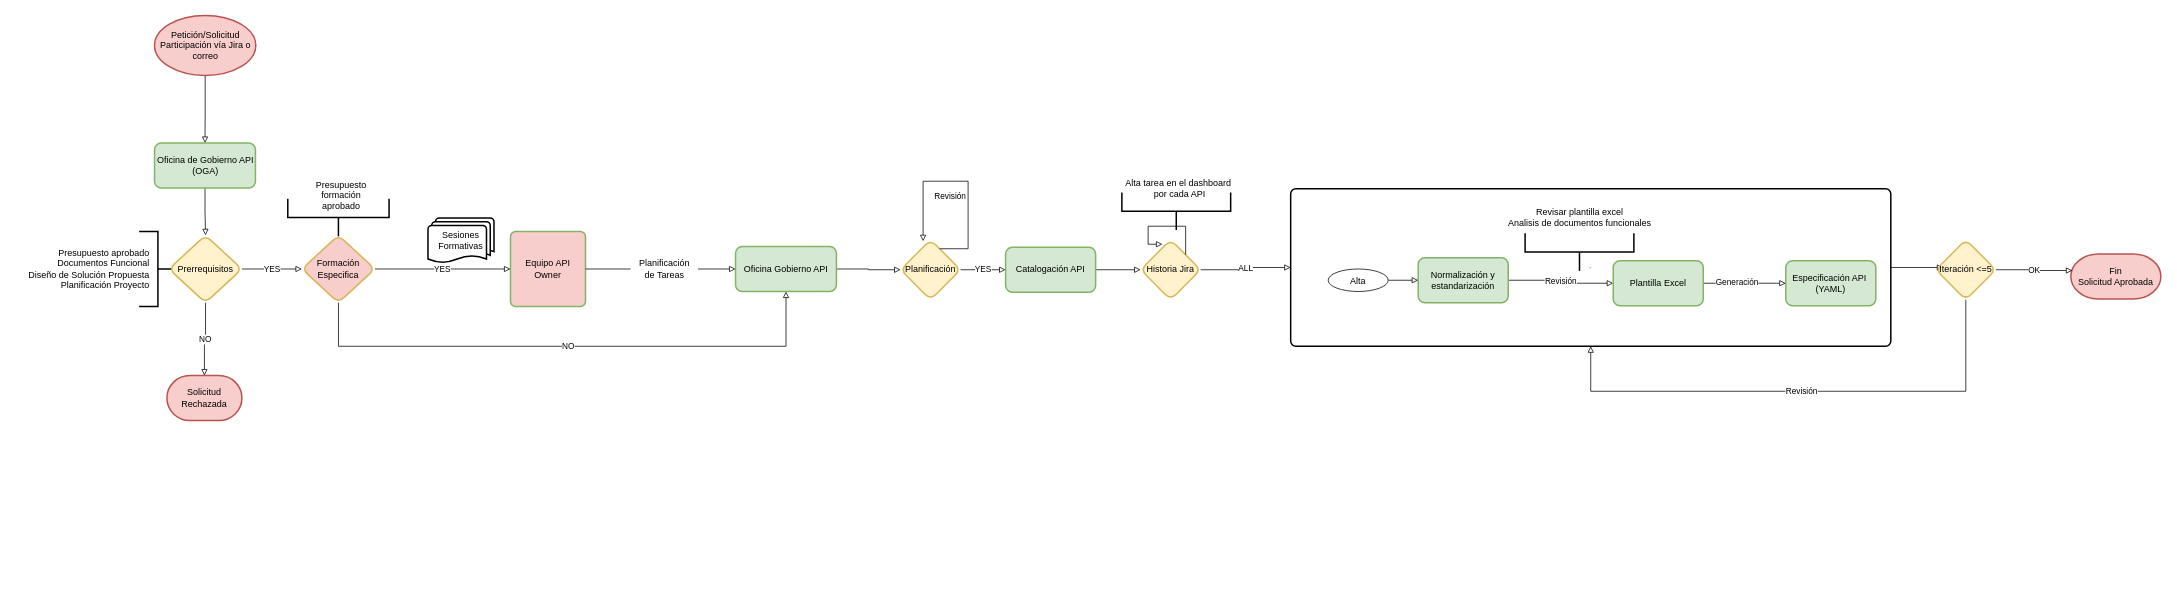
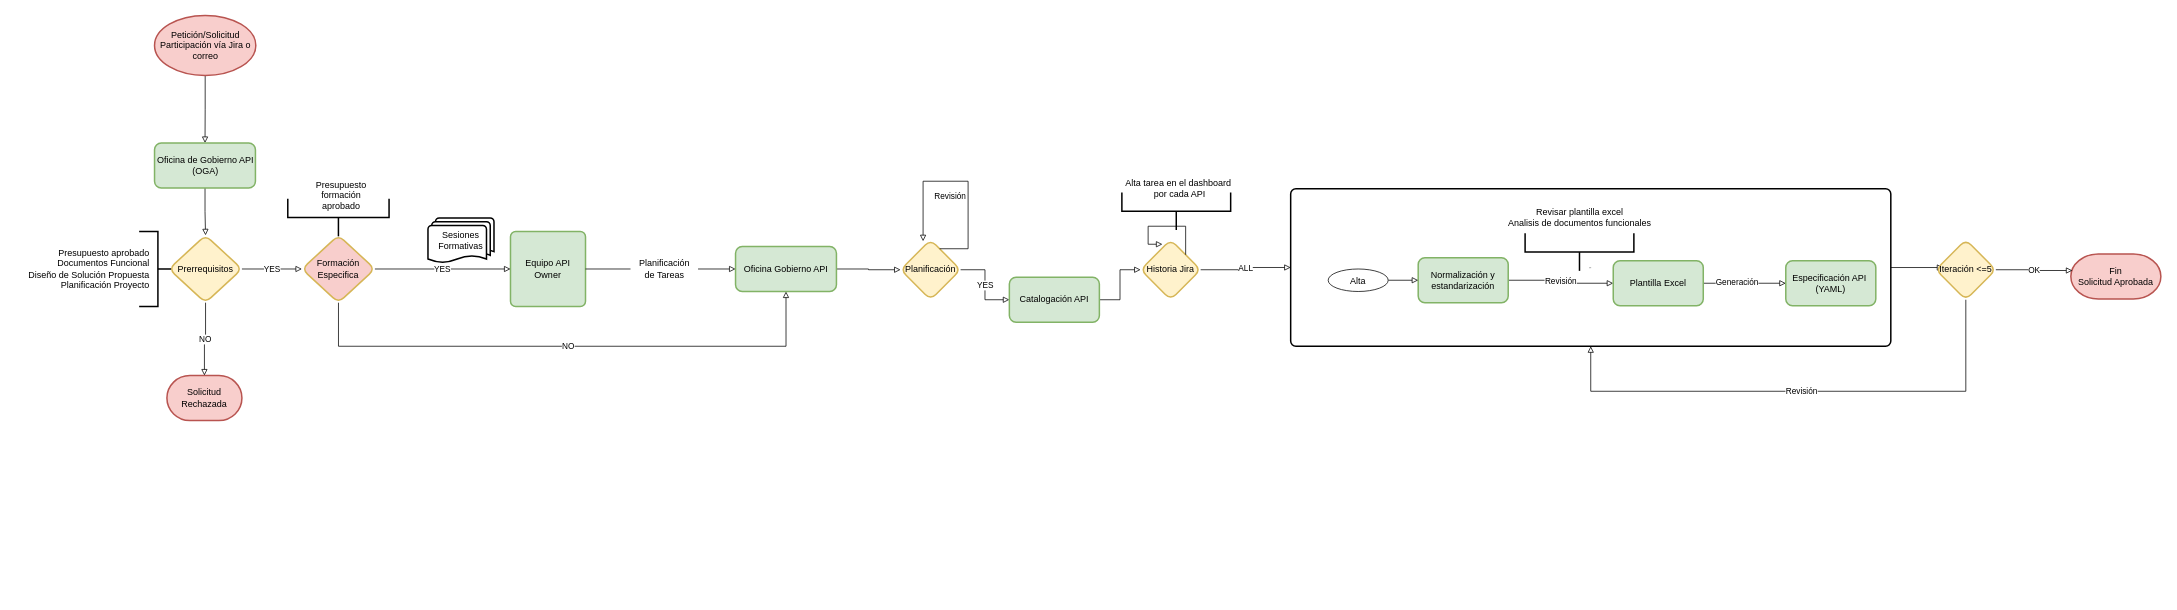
- <mxCell id="19" value="Equipo API Owner" style="rounded=1;whiteSpace=wrap;html=1;absoluteArcSize=1;arcSize=14;strokeWidth=2;fillColor=#f8cecc;strokeColor=#82b366;" vertex="1" parent="1"><mxGeometry x="680" y="308" width="100" height="100" as="geometry" /></mxCell>
+ <mxCell id="19" value="Equipo API Owner" style="rounded=1;whiteSpace=wrap;html=1;absoluteArcSize=1;arcSize=14;strokeWidth=2;fillColor=#d5e8d4;strokeColor=#82b366;" vertex="1" parent="1"><mxGeometry x="680" y="308" width="100" height="100" as="geometry" /></mxCell>
- <mxCell id="30" value="Catalogación API" style="whiteSpace=wrap;html=1;fillColor=#d5e8d4;strokeColor=#82b366;rounded=1;strokeWidth=2;" vertex="1" parent="1"><mxGeometry x="1340" y="329" width="120" height="60" as="geometry" /></mxCell>
+ <mxCell id="30" value="Catalogación API" style="whiteSpace=wrap;html=1;fillColor=#d5e8d4;strokeColor=#82b366;rounded=1;strokeWidth=2;" vertex="1" parent="1"><mxGeometry x="1345" y="369" width="120" height="60" as="geometry" /></mxCell>
